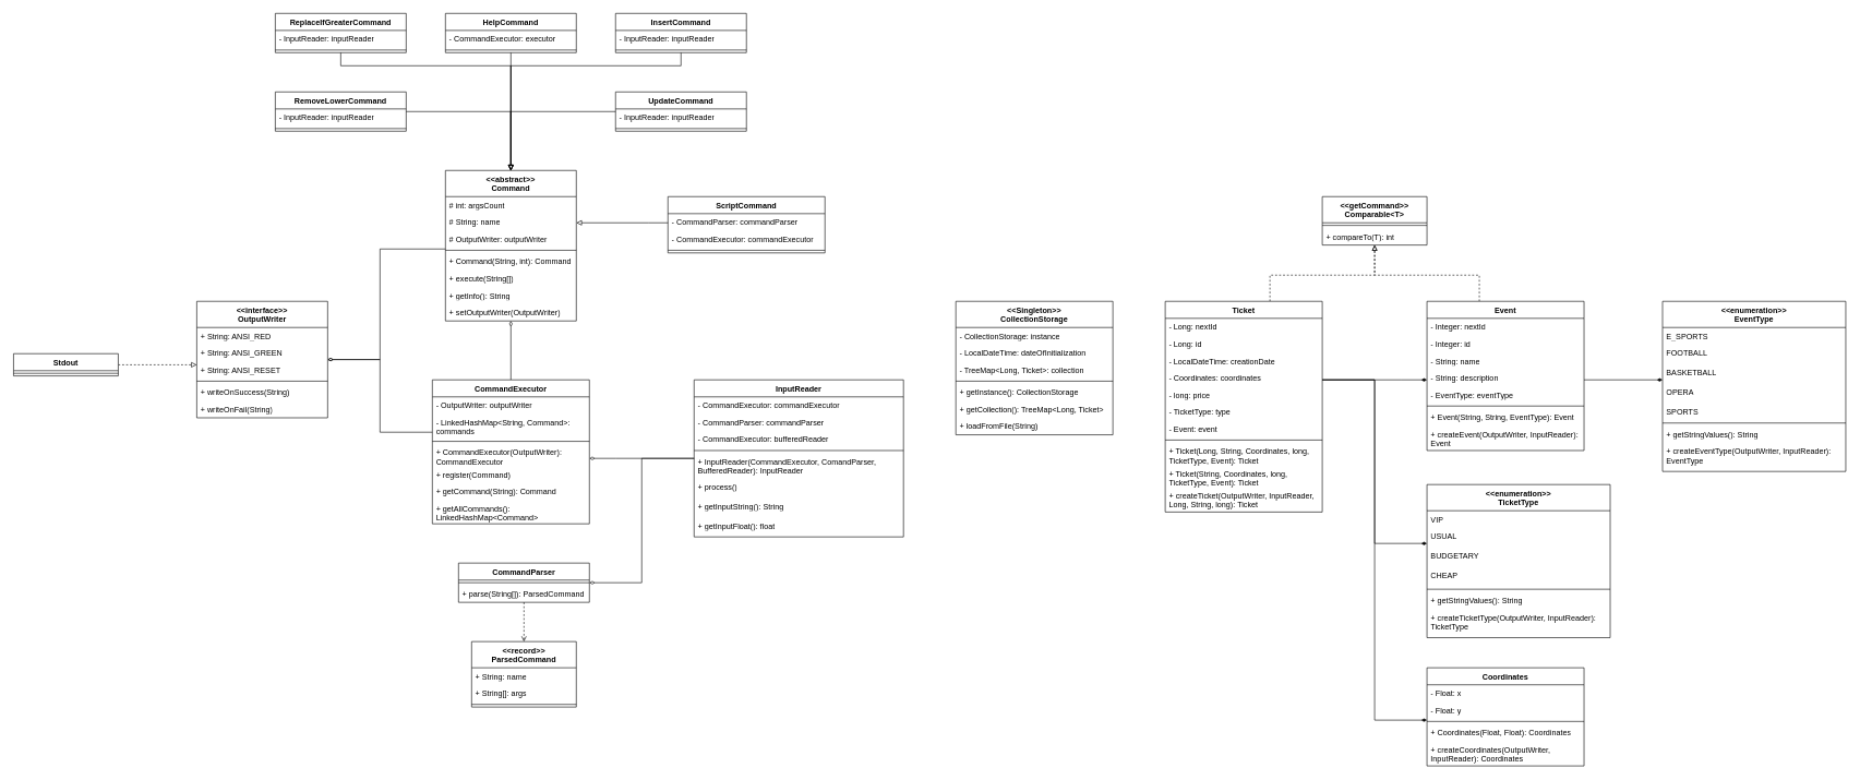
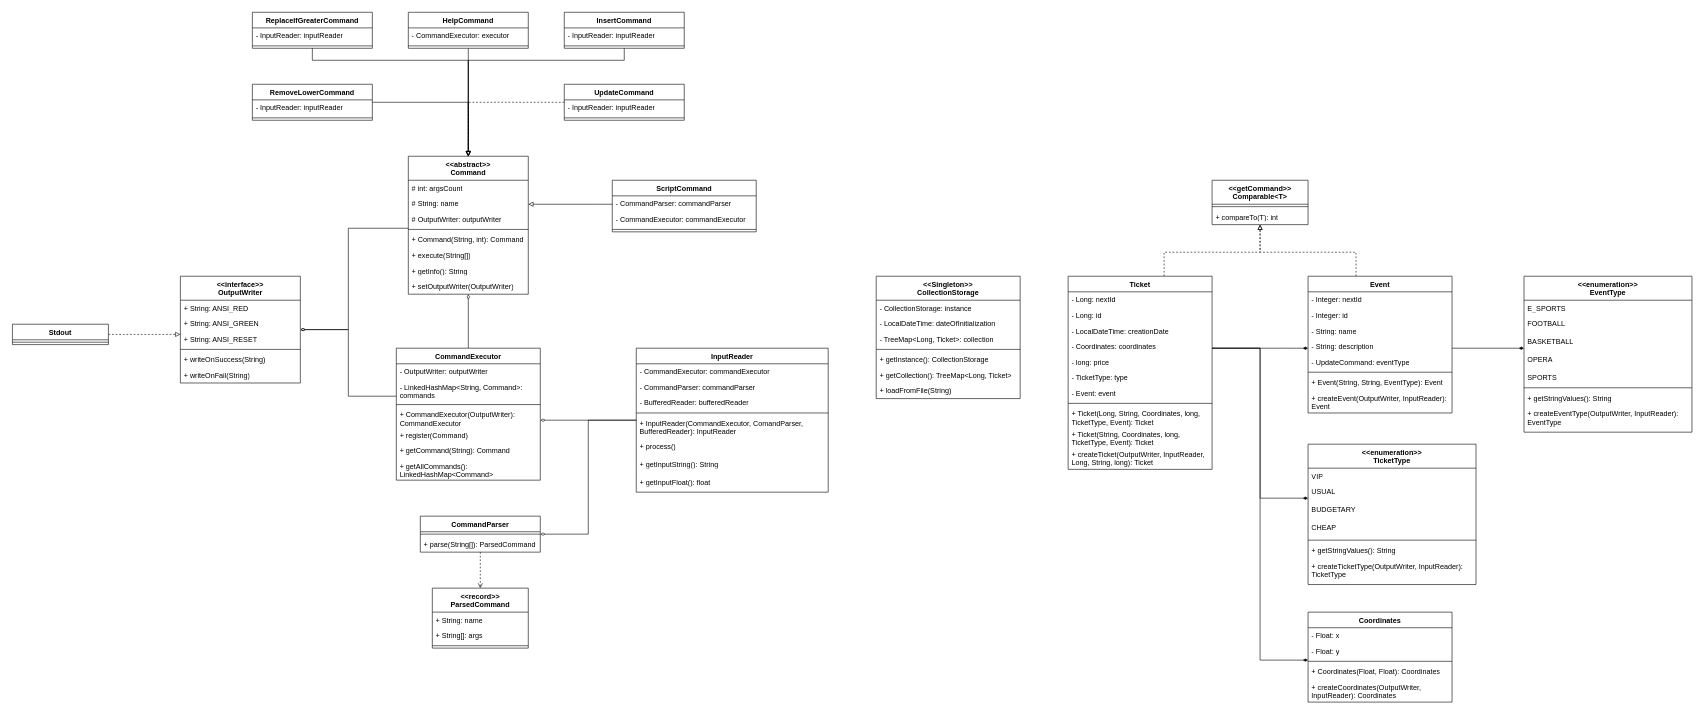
- <mxCell id="120" style="edgeStyle=orthogonalEdgeStyle;rounded=0;orthogonalLoop=1;jettySize=auto;html=1;endArrow=block;endFill=0;" edge="1" parent="1" source="121" target="3"><mxGeometry relative="1" as="geometry" /></mxCell>
+ <mxCell id="120" style="edgeStyle=orthogonalEdgeStyle;rounded=0;orthogonalLoop=1;jettySize=auto;html=1;endArrow=block;endFill=0;dashed=1;" edge="1" parent="1" source="121" target="3"><mxGeometry relative="1" as="geometry" /></mxCell>
- <mxCell id="69" value="- EventType: eventType" style="text;strokeColor=none;fillColor=none;align=left;verticalAlign=top;spacingLeft=4;spacingRight=4;overflow=hidden;rotatable=0;points=[[0,0.5],[1,0.5]];portConstraint=eastwest;whiteSpace=wrap;html=1;" vertex="1" parent="64"><mxGeometry y="130" width="240" height="26" as="geometry" /></mxCell>
+ <mxCell id="69" value="- UpdateCommand: eventType" style="text;strokeColor=none;fillColor=none;align=left;verticalAlign=top;spacingLeft=4;spacingRight=4;overflow=hidden;rotatable=0;points=[[0,0.5],[1,0.5]];portConstraint=eastwest;whiteSpace=wrap;html=1;" vertex="1" parent="64"><mxGeometry y="130" width="240" height="26" as="geometry" /></mxCell>
- <mxCell id="24" value="- CommandExecutor: bufferedReader" style="text;strokeColor=none;fillColor=none;align=left;verticalAlign=top;spacingLeft=4;spacingRight=4;overflow=hidden;rotatable=0;points=[[0,0.5],[1,0.5]];portConstraint=eastwest;whiteSpace=wrap;html=1;" vertex="1" parent="21"><mxGeometry y="78" width="320" height="26" as="geometry" /></mxCell>
+ <mxCell id="24" value="- BufferedReader: bufferedReader" style="text;strokeColor=none;fillColor=none;align=left;verticalAlign=top;spacingLeft=4;spacingRight=4;overflow=hidden;rotatable=0;points=[[0,0.5],[1,0.5]];portConstraint=eastwest;whiteSpace=wrap;html=1;" vertex="1" parent="21"><mxGeometry y="78" width="320" height="26" as="geometry" /></mxCell>
